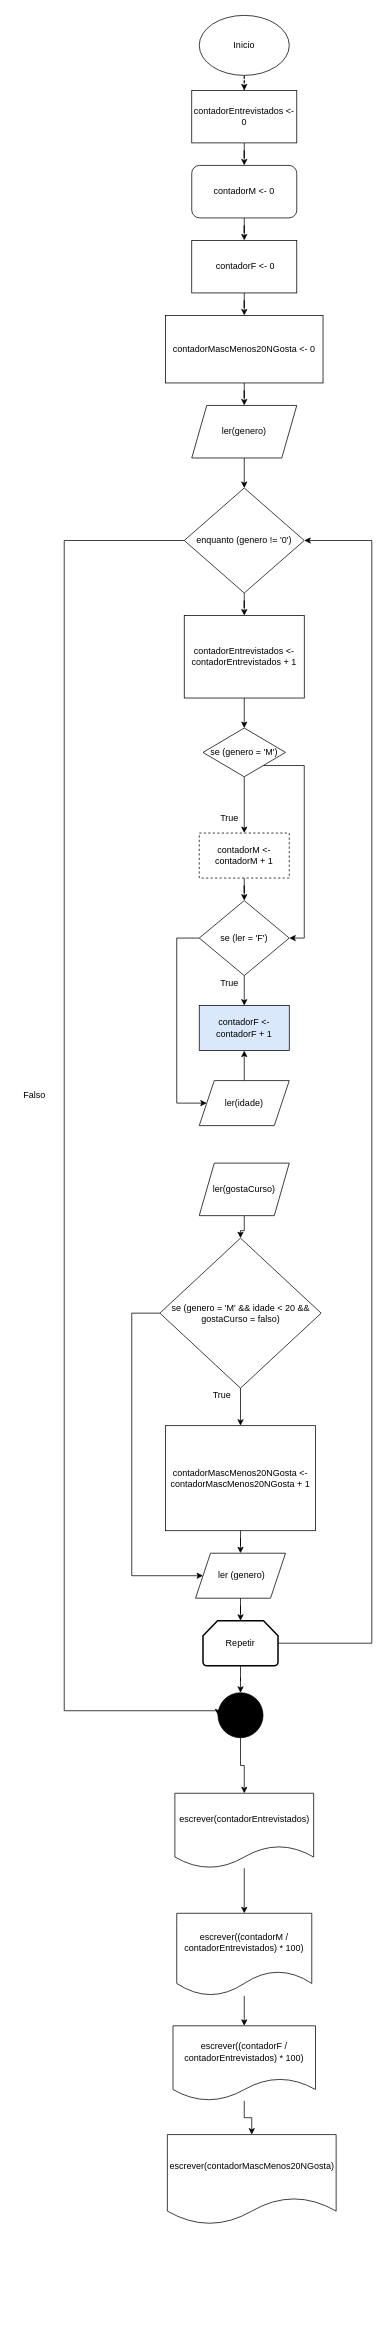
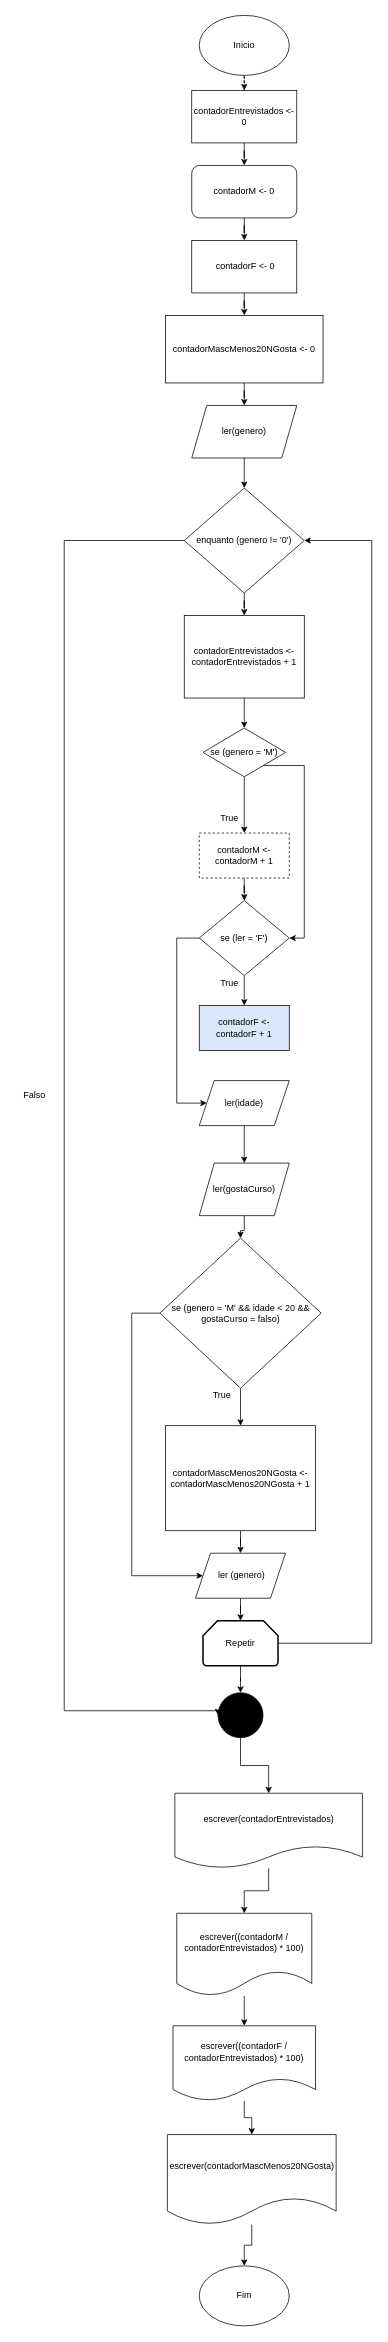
- <mxCell id="29" style="edgeStyle=orthogonalEdgeStyle;rounded=0;orthogonalLoop=1;jettySize=auto;html=1;" edge="1" parent="1" source="30" target="28"><mxGeometry relative="1" as="geometry" /></mxCell>
+ <mxCell id="29" style="edgeStyle=orthogonalEdgeStyle;rounded=0;orthogonalLoop=1;jettySize=auto;html=1;entryX=0.5;entryY=0;entryDx=0;entryDy=0;" edge="1" parent="1" source="30" target="33"><mxGeometry relative="1" as="geometry" /></mxCell>
- <mxCell id="44" value="escrever(contadorEntrevistados)" style="shape=document;whiteSpace=wrap;html=1;boundedLbl=1;" vertex="1" parent="1"><mxGeometry x="232.5" y="2390" width="185" height="100" as="geometry" /></mxCell>
+ <mxCell id="44" value="escrever(contadorEntrevistados)" style="shape=document;whiteSpace=wrap;html=1;boundedLbl=1;" vertex="1" parent="1"><mxGeometry x="232.5" y="2390" width="250" height="100" as="geometry" /></mxCell>
+ <mxCell id="49" style="edgeStyle=orthogonalEdgeStyle;rounded=0;orthogonalLoop=1;jettySize=auto;html=1;entryX=0.5;entryY=0;entryDx=0;entryDy=0;" edge="1" parent="1" source="50" target="51"><mxGeometry relative="1" as="geometry" /></mxCell>
+ <mxCell id="51" value="Fim" style="ellipse;whiteSpace=wrap;html=1;fillColor=#ffffff;" vertex="1" parent="1"><mxGeometry x="265" y="3020" width="120" height="80" as="geometry" /></mxCell>
